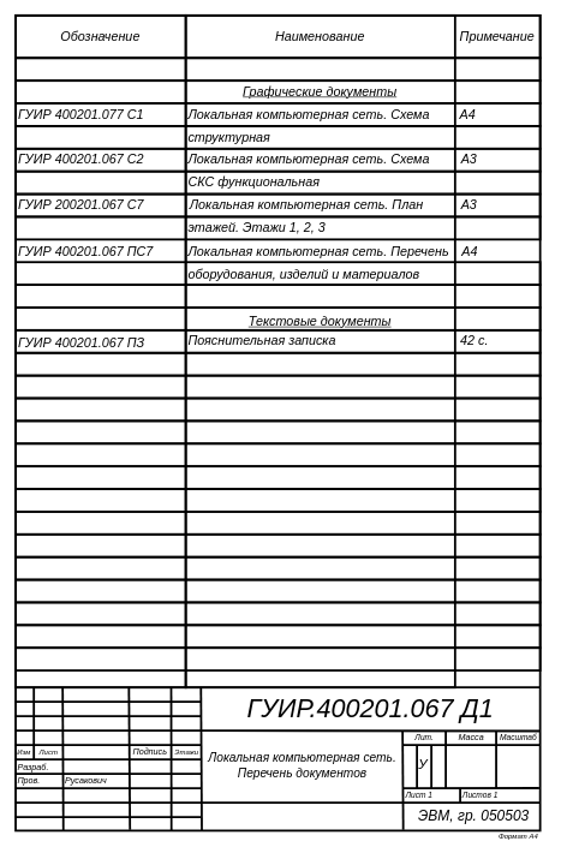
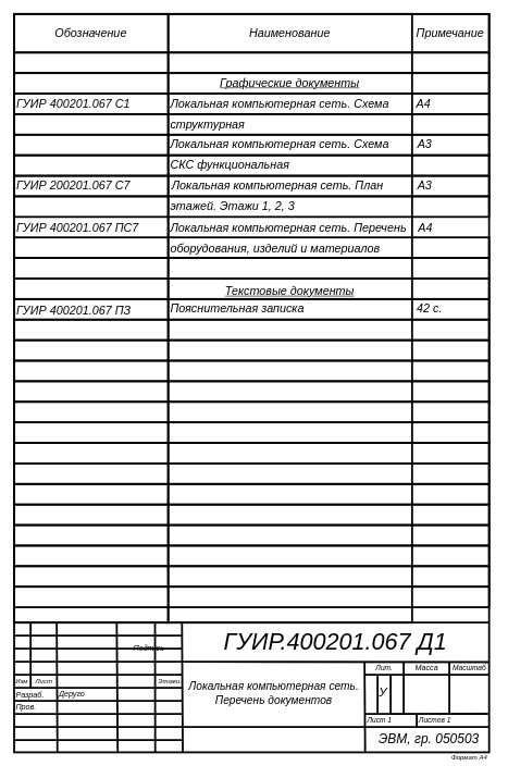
- <mxCell id="79" value="&lt;div align=&quot;left&quot;&gt;&lt;font face=&quot;Arial&quot; style=&quot;font-size: 18px&quot;&gt;&lt;i&gt;ГУИР 400201.077 С1&lt;/i&gt;&lt;/font&gt;&lt;br&gt;&lt;/div&gt;" style="text;html=1;strokeColor=none;fillColor=none;align=left;verticalAlign=middle;whiteSpace=wrap;rounded=0;" parent="1" vertex="1"><mxGeometry x="23.19" y="142.73" width="232.28" height="31.49" as="geometry" /></mxCell>
+ <mxCell id="79" value="&lt;div align=&quot;left&quot;&gt;&lt;font face=&quot;Arial&quot; style=&quot;font-size: 18px&quot;&gt;&lt;i&gt;ГУИР 400201.067 С1&lt;/i&gt;&lt;/font&gt;&lt;br&gt;&lt;/div&gt;" style="text;html=1;strokeColor=none;fillColor=none;align=left;verticalAlign=middle;whiteSpace=wrap;rounded=0;" parent="1" vertex="1"><mxGeometry x="23.19" y="142.73" width="232.28" height="31.49" as="geometry" /></mxCell>
- <mxCell id="83" value="&lt;div align=&quot;left&quot;&gt;&lt;font face=&quot;Arial&quot; style=&quot;font-size: 18px&quot;&gt;&lt;i&gt;ГУИР 400201.067 С2&lt;/i&gt;&lt;/font&gt;&lt;br&gt;&lt;/div&gt;" style="text;html=1;strokeColor=none;fillColor=none;align=left;verticalAlign=middle;whiteSpace=wrap;rounded=0;" parent="1" vertex="1"><mxGeometry x="22.737" y="205.667" width="232.28" height="31.49" as="geometry" /></mxCell>
- <mxCell id="31" value="&lt;font style=&quot;font-family: Arial; color: rgb(0, 0, 0); direction: ltr; letter-spacing: 0px; line-height: 120%; opacity: 1; font-size: 12px;&quot;&gt;&lt;i&gt;Подпись&lt;br&gt;&lt;/i&gt;&lt;/font&gt;" style="verticalAlign=middle;align=center;vsdxID=169;fillColor=none;gradientColor=none;shape=stencil(nZBLDoAgDERP0z3SIyjew0SURgSD+Lu9kMZoXLhwN9O+tukAlrNpJg1SzDH4QW/URgNYgZTkjA4UkwJUgGXng+6DX1zLfmoymdXo17xh5zmRJ6Q42BWCfc2oJfdAr+Yv+AP9Cb7OJ3H/2JG1HNGz/84klThPVCc=);strokeColor=none;strokeWidth=3;spacingTop=-1;spacingBottom=-1;spacingLeft=-1;spacingRight=-1;labelBackgroundColor=none;rounded=0;html=1;whiteSpace=wrap;" parent="1" vertex="1"><mxGeometry x="179.52" y="1035.52" width="56" height="16" as="geometry" /></mxCell>
+ <mxCell id="31" value="&lt;font style=&quot;font-family: Arial; color: rgb(0, 0, 0); direction: ltr; letter-spacing: 0px; line-height: 120%; opacity: 1; font-size: 12px;&quot;&gt;&lt;i&gt;Подпись&lt;br&gt;&lt;/i&gt;&lt;/font&gt;" style="verticalAlign=middle;align=center;vsdxID=169;fillColor=none;gradientColor=none;shape=stencil(nZBLDoAgDERP0z3SIyjew0SURgSD+Lu9kMZoXLhwN9O+tukAlrNpJg1SzDH4QW/URgNYgZTkjA4UkwJUgGXng+6DX1zLfmoymdXo17xh5zmRJ6Q42BWCfc2oJfdAr+Yv+AP9Cb7OJ3H/2JG1HNGz/84klThPVCc=);strokeColor=none;strokeWidth=3;spacingTop=-1;spacingBottom=-1;spacingLeft=-1;spacingRight=-1;labelBackgroundColor=none;rounded=0;html=1;whiteSpace=wrap;" parent="1" vertex="1"><mxGeometry x="199.52" y="985.52" width="56" height="16" as="geometry" /></mxCell>
+ <mxCell id="38" value="&lt;font face=&quot;Arial&quot;&gt;&lt;i&gt;Деруго&lt;/i&gt;&lt;/font&gt;" style="verticalAlign=middle;align=left;vsdxID=176;fillColor=none;gradientColor=none;shape=stencil(nZBLDoAgDERP0z3SIyjew0SURgSD+Lu9kMZoXLhwN9O+tukAlrNpJg1SzDH4QW/URgNYgZTkjA4UkwJUgGXng+6DX1zLfmoymdXo17xh5zmRJ6Q42BWCfc2oJfdAr+Yv+AP9Cb7OJ3H/2JG1HNGz/84klThPVCc=);strokeColor=none;strokeWidth=3;spacingTop=-1;spacingBottom=-1;spacingLeft=-1;spacingRight=-1;labelBackgroundColor=none;rounded=0;html=1;whiteSpace=wrap;" parent="1" vertex="1"><mxGeometry x="88.52" y="1056.12" width="87.76" height="15.74" as="geometry" /></mxCell>
- <mxCell id="41" value="&lt;font face=&quot;Arial&quot;&gt;&lt;i&gt;Русакович&lt;/i&gt;&lt;/font&gt;" style="verticalAlign=middle;align=left;vsdxID=179;fillColor=none;gradientColor=none;shape=stencil(nZBLDoAgDERP0z3SIyjew0SURgSD+Lu9kMZoXLhwN9O+tukAlrNpJg1SzDH4QW/URgNYgZTkjA4UkwJUgGXng+6DX1zLfmoymdXo17xh5zmRJ6Q42BWCfc2oJfdAr+Yv+AP9Cb7OJ3H/2JG1HNGz/84klThPVCc=);strokeColor=none;strokeWidth=3;spacingTop=-1;spacingBottom=-1;spacingLeft=-1;spacingRight=-1;labelBackgroundColor=none;rounded=0;html=1;whiteSpace=wrap;" parent="1" vertex="1"><mxGeometry x="88.52" y="1075.8" width="87.76" height="16.72" as="geometry" /></mxCell>
